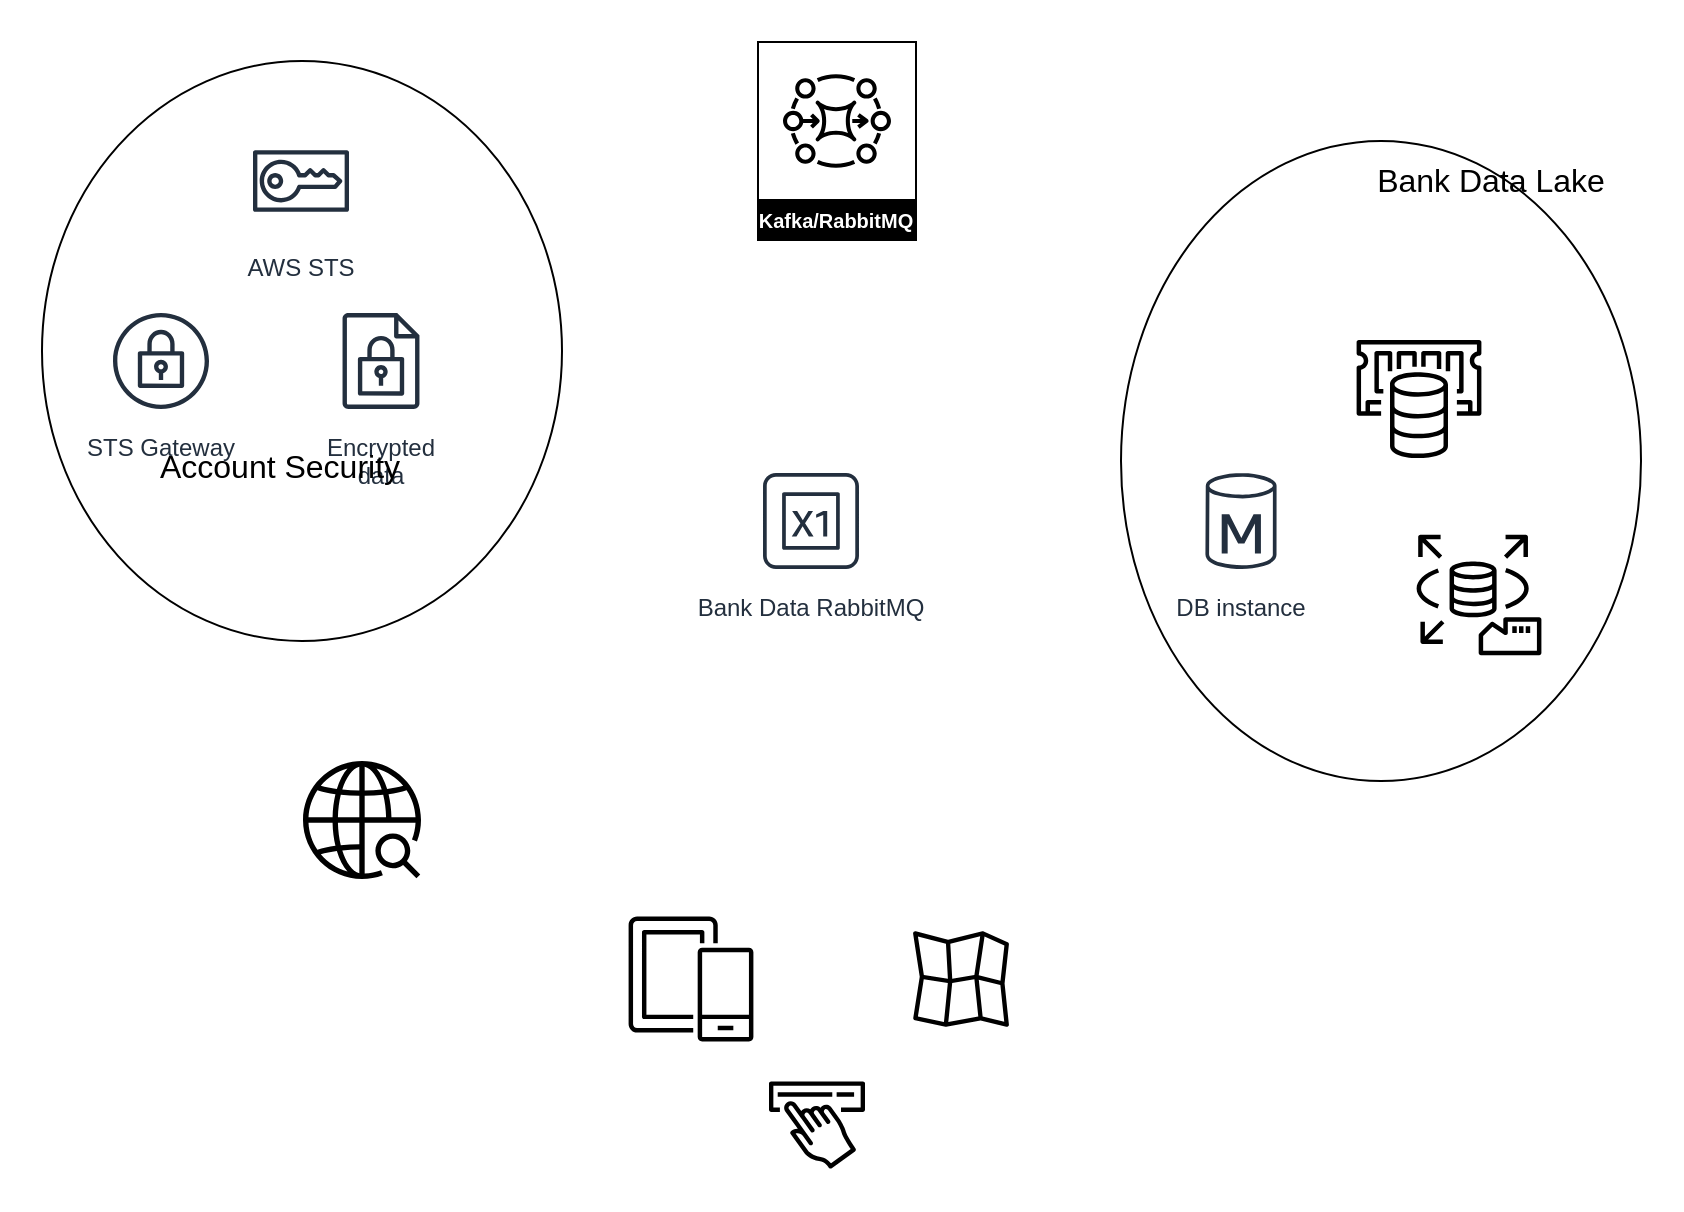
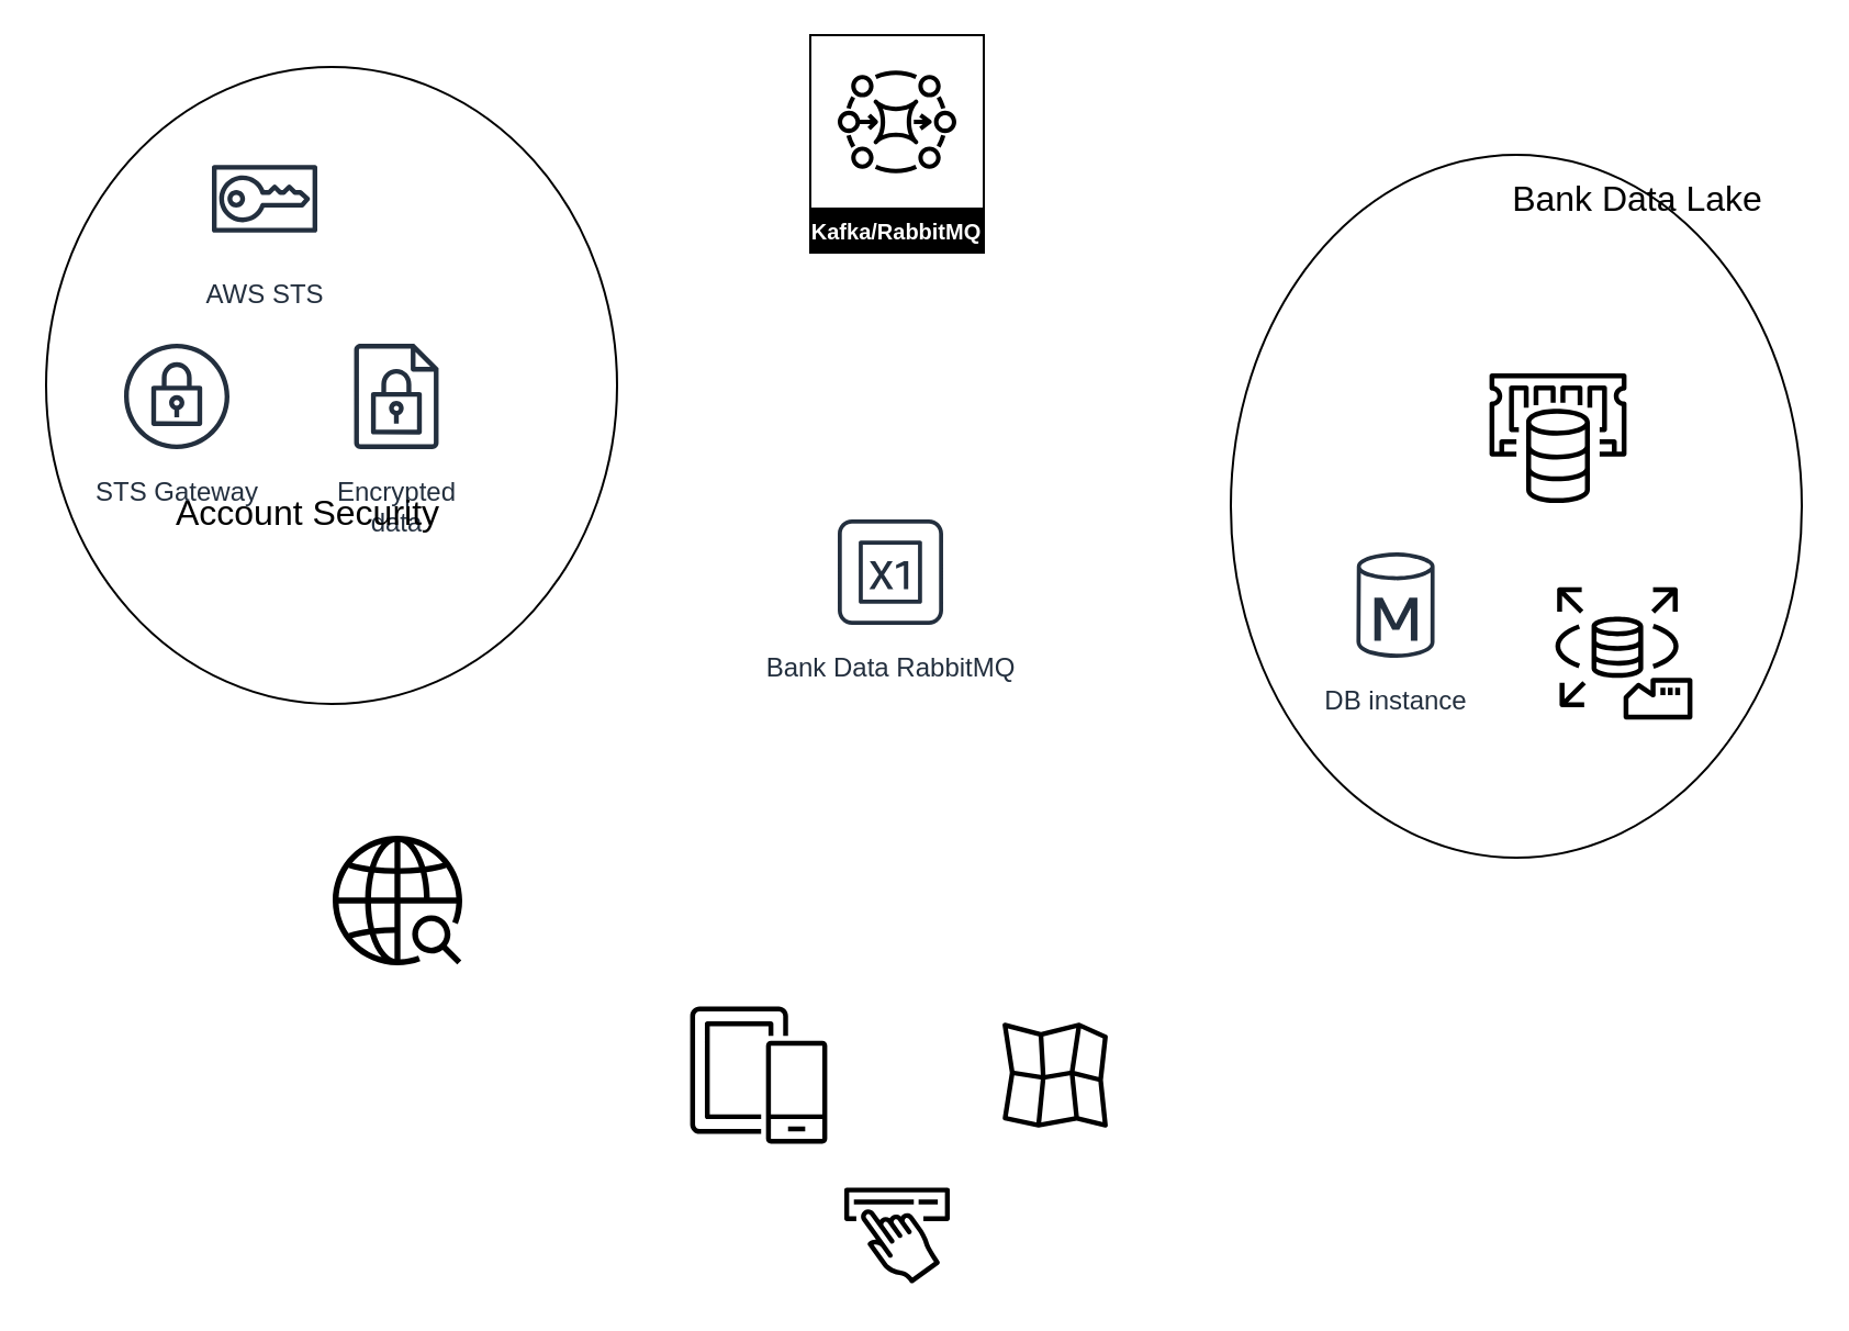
- <mxCell id="13" value="&lt;font color=&quot;#ffffff&quot;&gt;Kafka/RabbitMQ&lt;/font&gt;" style="sketch=0;outlineConnect=0;fontColor=#232F3E;gradientColor=none;strokeColor=#000000;fillColor=none;dashed=0;verticalLabelPosition=middle;verticalAlign=bottom;align=center;html=1;whiteSpace=wrap;fontSize=10;fontStyle=1;spacing=3;shape=mxgraph.aws4.productIcon;prIcon=mxgraph.aws4.mq;" parent="1" vertex="1"><mxGeometry x="378" y="20" width="80" height="100" as="geometry" /></mxCell>
+ <mxCell id="13" value="&lt;font color=&quot;#ffffff&quot;&gt;Kafka/RabbitMQ&lt;/font&gt;" style="sketch=0;outlineConnect=0;fontColor=#232F3E;gradientColor=none;strokeColor=#000000;fillColor=none;dashed=0;verticalLabelPosition=middle;verticalAlign=bottom;align=center;html=1;whiteSpace=wrap;fontSize=10;fontStyle=1;spacing=3;shape=mxgraph.aws4.productIcon;prIcon=mxgraph.aws4.mq;" parent="1" vertex="1"><mxGeometry x="368" y="15" width="80" height="100" as="geometry" /></mxCell>
- <mxCell id="4" value="AWS STS" style="sketch=0;outlineConnect=0;fontColor=#232F3E;gradientColor=none;strokeColor=#232F3E;fillColor=#ffffff;dashed=0;verticalLabelPosition=bottom;verticalAlign=top;align=center;html=1;fontSize=12;fontStyle=0;aspect=fixed;shape=mxgraph.aws4.resourceIcon;resIcon=mxgraph.aws4.sts;" parent="1" vertex="1"><mxGeometry x="120" y="60" width="60" height="60" as="geometry" /></mxCell>
+ <mxCell id="4" value="AWS STS" style="sketch=0;outlineConnect=0;fontColor=#232F3E;gradientColor=none;strokeColor=#232F3E;fillColor=#ffffff;dashed=0;verticalLabelPosition=bottom;verticalAlign=top;align=center;html=1;fontSize=12;fontStyle=0;aspect=fixed;shape=mxgraph.aws4.resourceIcon;resIcon=mxgraph.aws4.sts;" parent="1" vertex="1"><mxGeometry x="90" y="60" width="60" height="60" as="geometry" /></mxCell>
- <mxCell id="5" value="Encrypted&#10;data" style="sketch=0;outlineConnect=0;fontColor=#232F3E;gradientColor=none;strokeColor=#232F3E;fillColor=#ffffff;dashed=0;verticalLabelPosition=bottom;verticalAlign=top;align=center;html=1;fontSize=12;fontStyle=0;aspect=fixed;shape=mxgraph.aws4.resourceIcon;resIcon=mxgraph.aws4.encrypted_data;" parent="1" vertex="1"><mxGeometry x="160" y="150" width="60" height="60" as="geometry" /></mxCell>
+ <mxCell id="5" value="Encrypted&#10;data" style="sketch=0;outlineConnect=0;fontColor=#232F3E;gradientColor=none;strokeColor=#232F3E;fillColor=#ffffff;dashed=0;verticalLabelPosition=bottom;verticalAlign=top;align=center;html=1;fontSize=12;fontStyle=0;aspect=fixed;shape=mxgraph.aws4.resourceIcon;resIcon=mxgraph.aws4.encrypted_data;" parent="1" vertex="1"><mxGeometry x="150" y="150" width="60" height="60" as="geometry" /></mxCell>
- <mxCell id="2" value="DB instance" style="sketch=0;outlineConnect=0;fontColor=#232F3E;gradientColor=none;strokeColor=#232F3E;fillColor=#ffffff;dashed=0;verticalLabelPosition=bottom;verticalAlign=top;align=center;html=1;fontSize=12;fontStyle=0;aspect=fixed;shape=mxgraph.aws4.resourceIcon;resIcon=mxgraph.aws4.db_instance;" parent="1" vertex="1"><mxGeometry x="590" y="230" width="60" height="60" as="geometry" /></mxCell>
+ <mxCell id="2" value="DB instance" style="sketch=0;outlineConnect=0;fontColor=#232F3E;gradientColor=none;strokeColor=#232F3E;fillColor=#ffffff;dashed=0;verticalLabelPosition=bottom;verticalAlign=top;align=center;html=1;fontSize=12;fontStyle=0;aspect=fixed;shape=mxgraph.aws4.resourceIcon;resIcon=mxgraph.aws4.db_instance;" parent="1" vertex="1"><mxGeometry x="605" y="245" width="60" height="60" as="geometry" /></mxCell>
